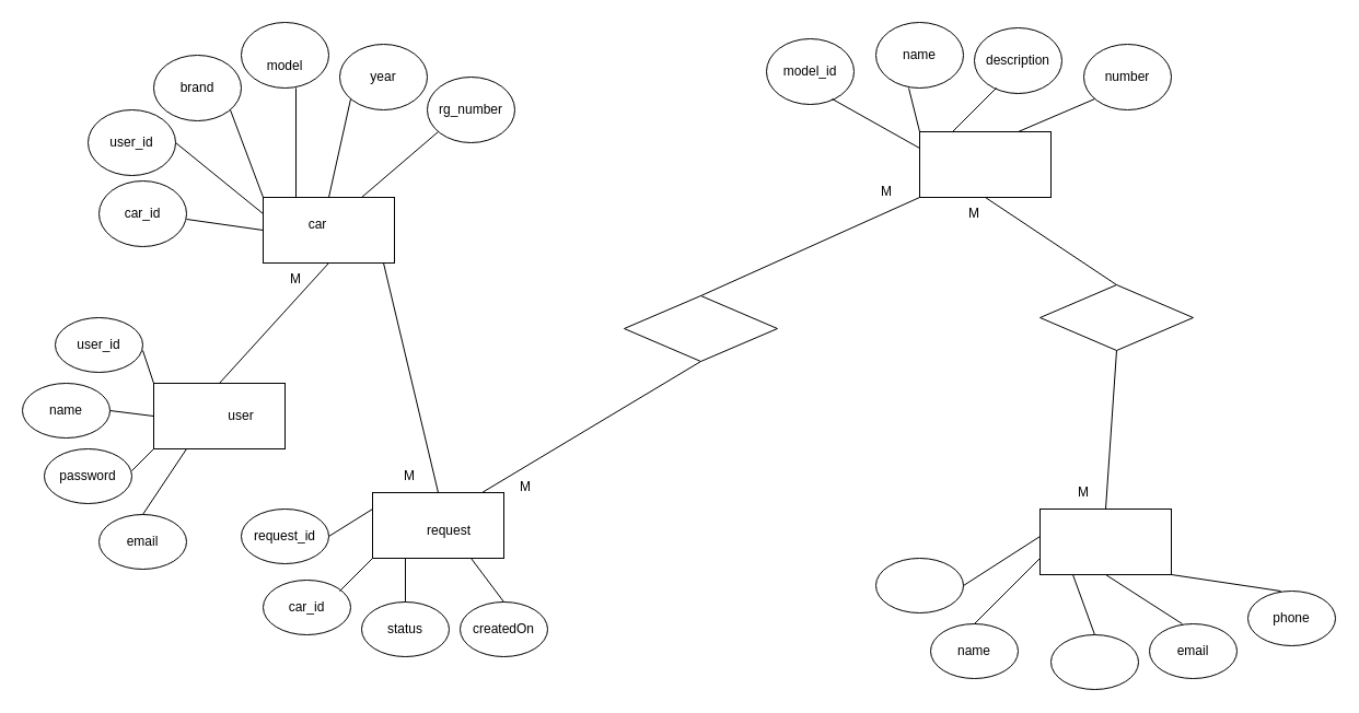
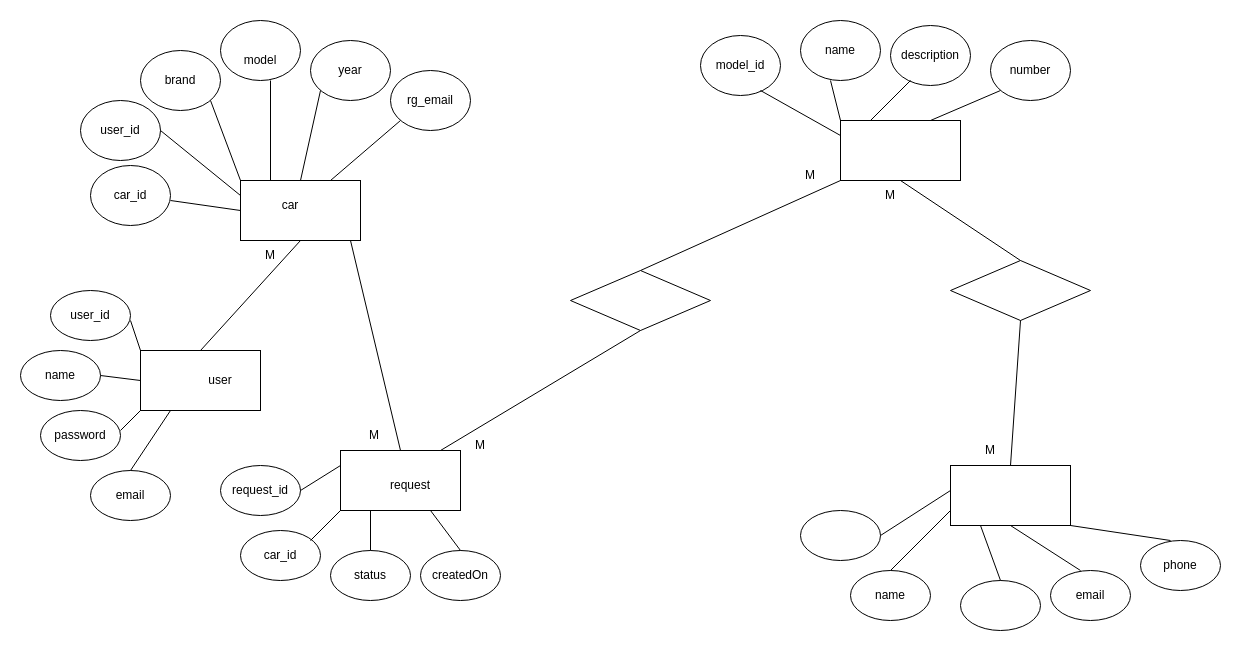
- <mxCell id="35" value="rg_number" style="text;html=1;align=center;verticalAlign=middle;whiteSpace=wrap;rounded=0;" vertex="1" parent="1"><mxGeometry x="400" y="85" width="60" height="30" as="geometry" /></mxCell>
+ <mxCell id="35" value="rg_email" style="text;html=1;align=center;verticalAlign=middle;whiteSpace=wrap;rounded=0;" vertex="1" parent="1"><mxGeometry x="400" y="85" width="60" height="30" as="geometry" /></mxCell>
